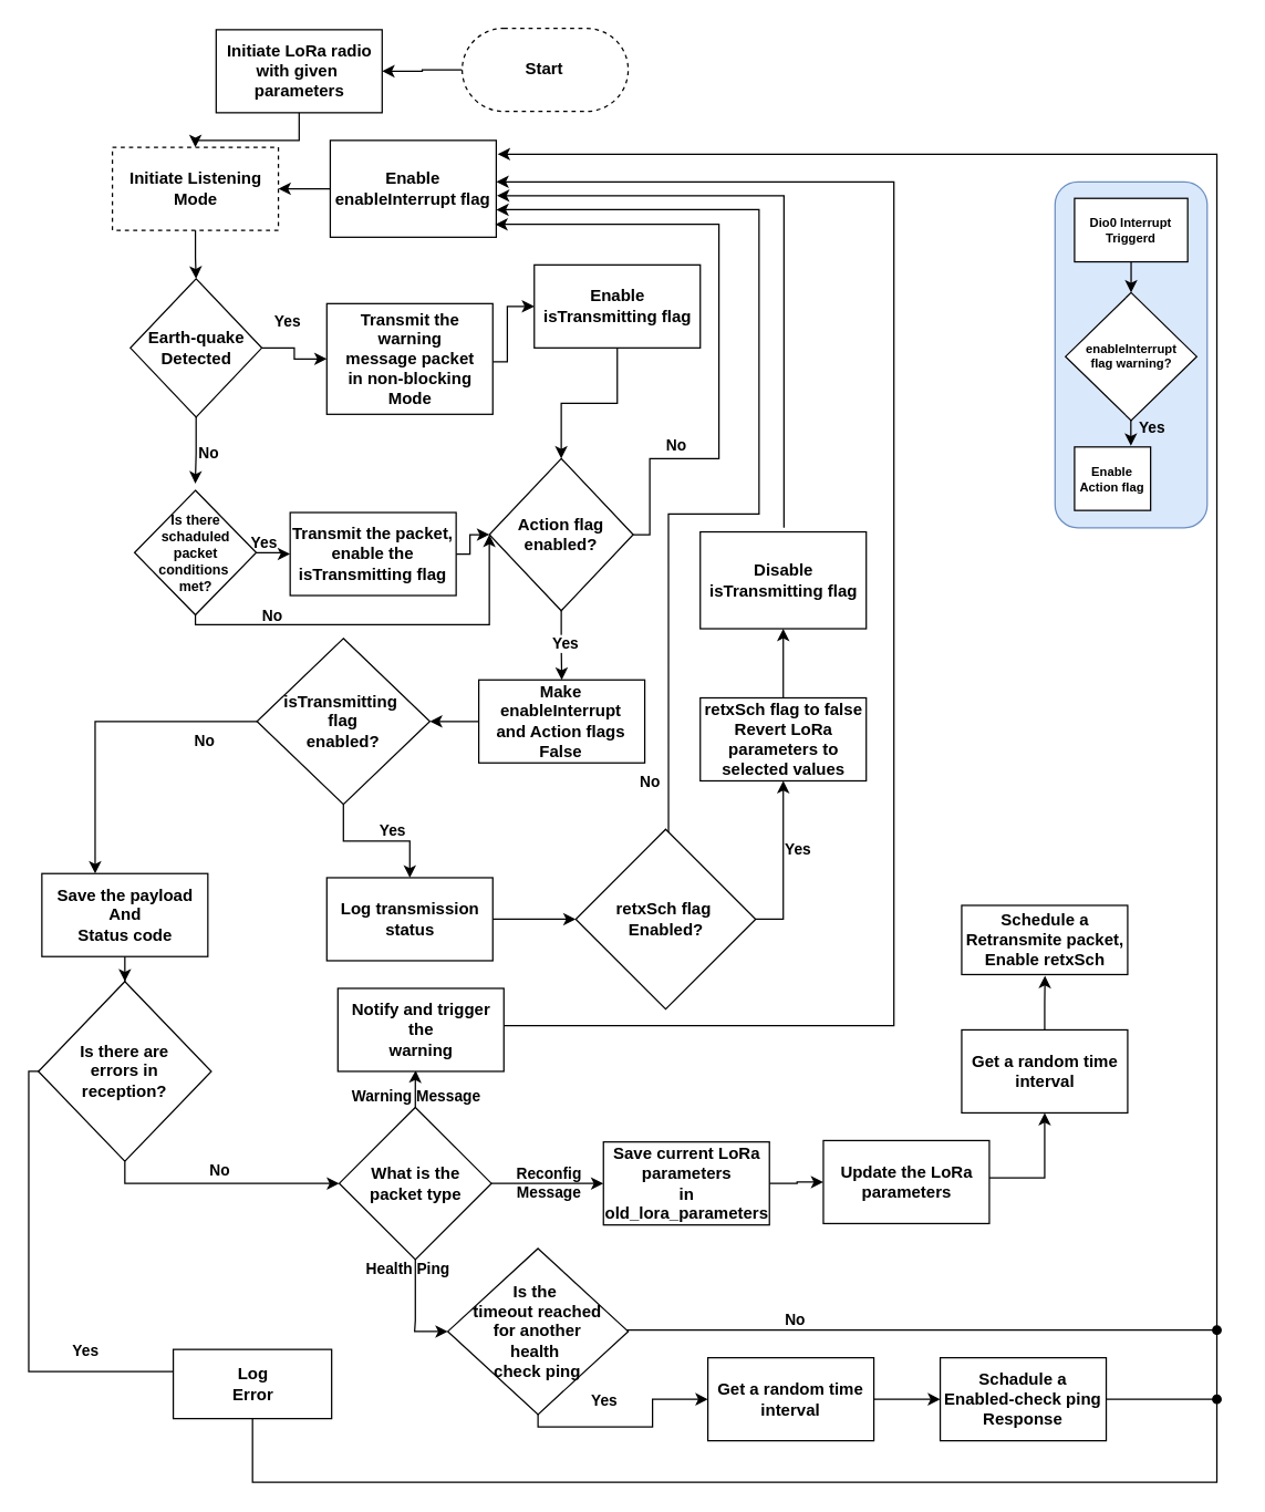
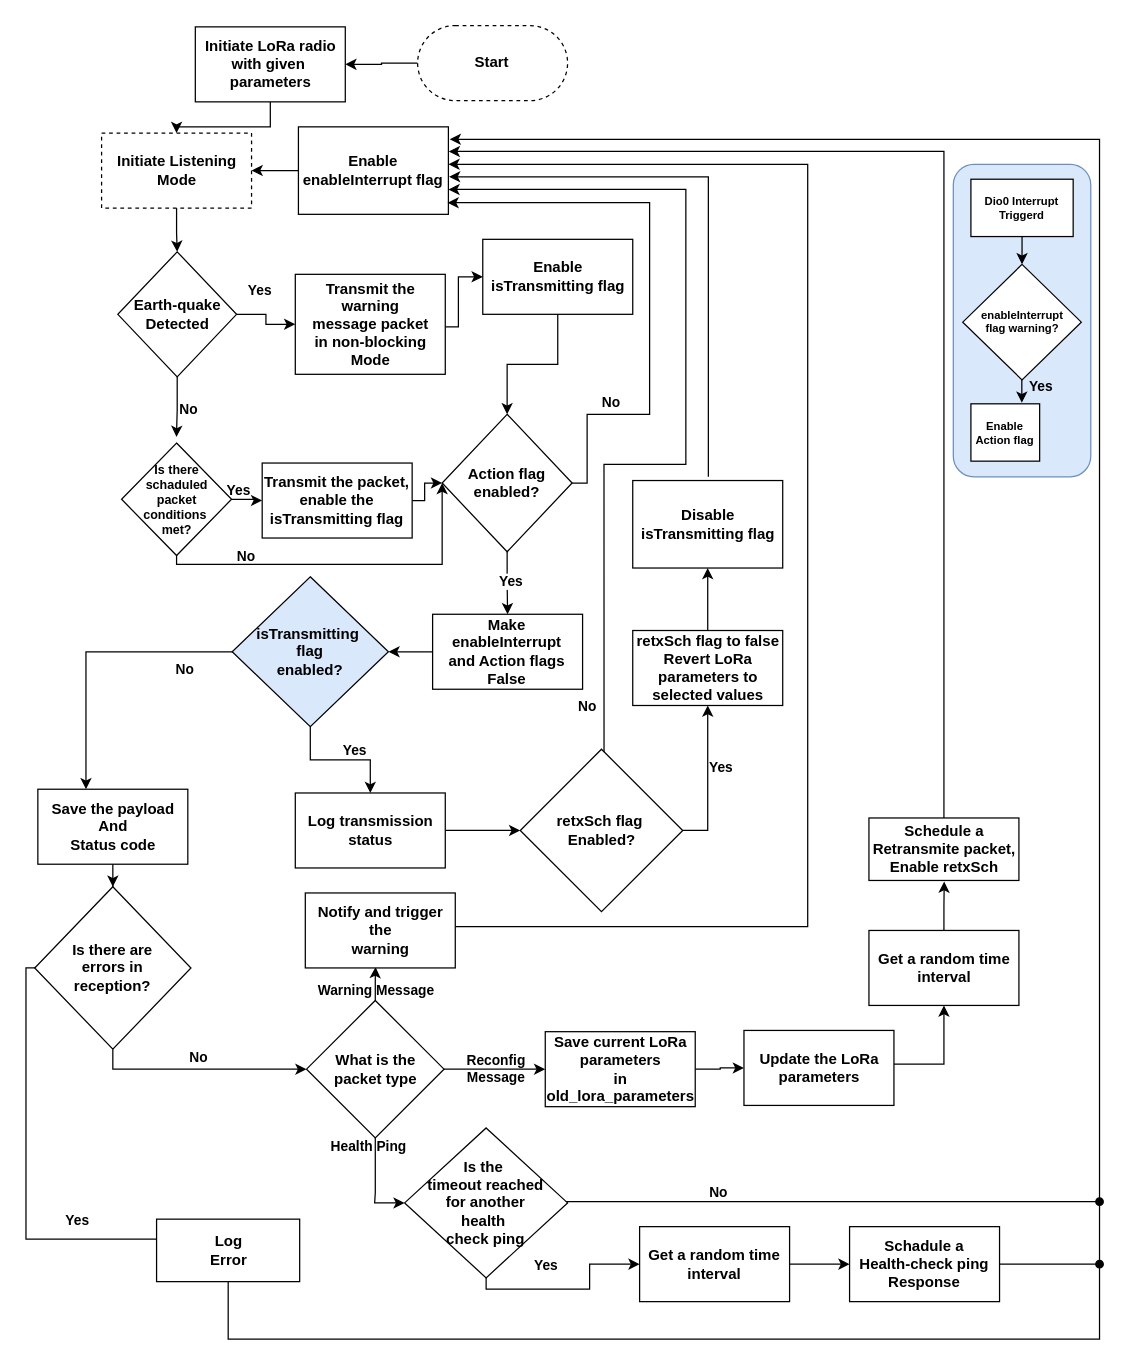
+ <mxCell id="67" style="edgeStyle=orthogonalEdgeStyle;rounded=0;orthogonalLoop=1;jettySize=auto;html=1;entryX=1.002;entryY=0.281;entryDx=0;entryDy=0;exitX=0.5;exitY=0;exitDx=0;exitDy=0;entryPerimeter=0;fontStyle=1" parent="1" source="68" target="71" edge="1"><mxGeometry relative="1" as="geometry"><mxPoint x="725.5" y="231" as="targetPoint" /><Array as="points"><mxPoint x="755" y="121" /><mxPoint x="358" y="121" /></Array></mxGeometry></mxCell>
- <mxCell id="34" value="isTransmitting&amp;nbsp;&lt;div style=&quot;font-size: 12px;&quot;&gt;flag&lt;div style=&quot;font-size: 12px;&quot;&gt;enabled?&lt;/div&gt;&lt;/div&gt;" style="rhombus;whiteSpace=wrap;html=1;fontStyle=1;fontSize=12;" parent="1" vertex="1"><mxGeometry x="185" y="461" width="125" height="120" as="geometry" /></mxCell>
+ <mxCell id="34" value="isTransmitting&amp;nbsp;&lt;div style=&quot;font-size: 12px;&quot;&gt;flag&lt;div style=&quot;font-size: 12px;&quot;&gt;enabled?&lt;/div&gt;&lt;/div&gt;" style="rhombus;whiteSpace=wrap;html=1;fontStyle=1;fontSize=12;fillColor=#dae8fc;" parent="1" vertex="1"><mxGeometry x="185" y="461" width="125" height="120" as="geometry" /></mxCell>
- <mxCell id="80" value="Schadule a&lt;br&gt;Enabled-check ping&lt;br&gt;Response" style="rounded=0;whiteSpace=wrap;html=1;fontStyle=1" parent="1" vertex="1"><mxGeometry x="679" y="981" width="120" height="60" as="geometry" /></mxCell>
+ <mxCell id="80" value="Schadule a&lt;br&gt;Health-check ping&lt;br&gt;Response" style="rounded=0;whiteSpace=wrap;html=1;fontStyle=1" parent="1" vertex="1"><mxGeometry x="679" y="981" width="120" height="60" as="geometry" /></mxCell>
